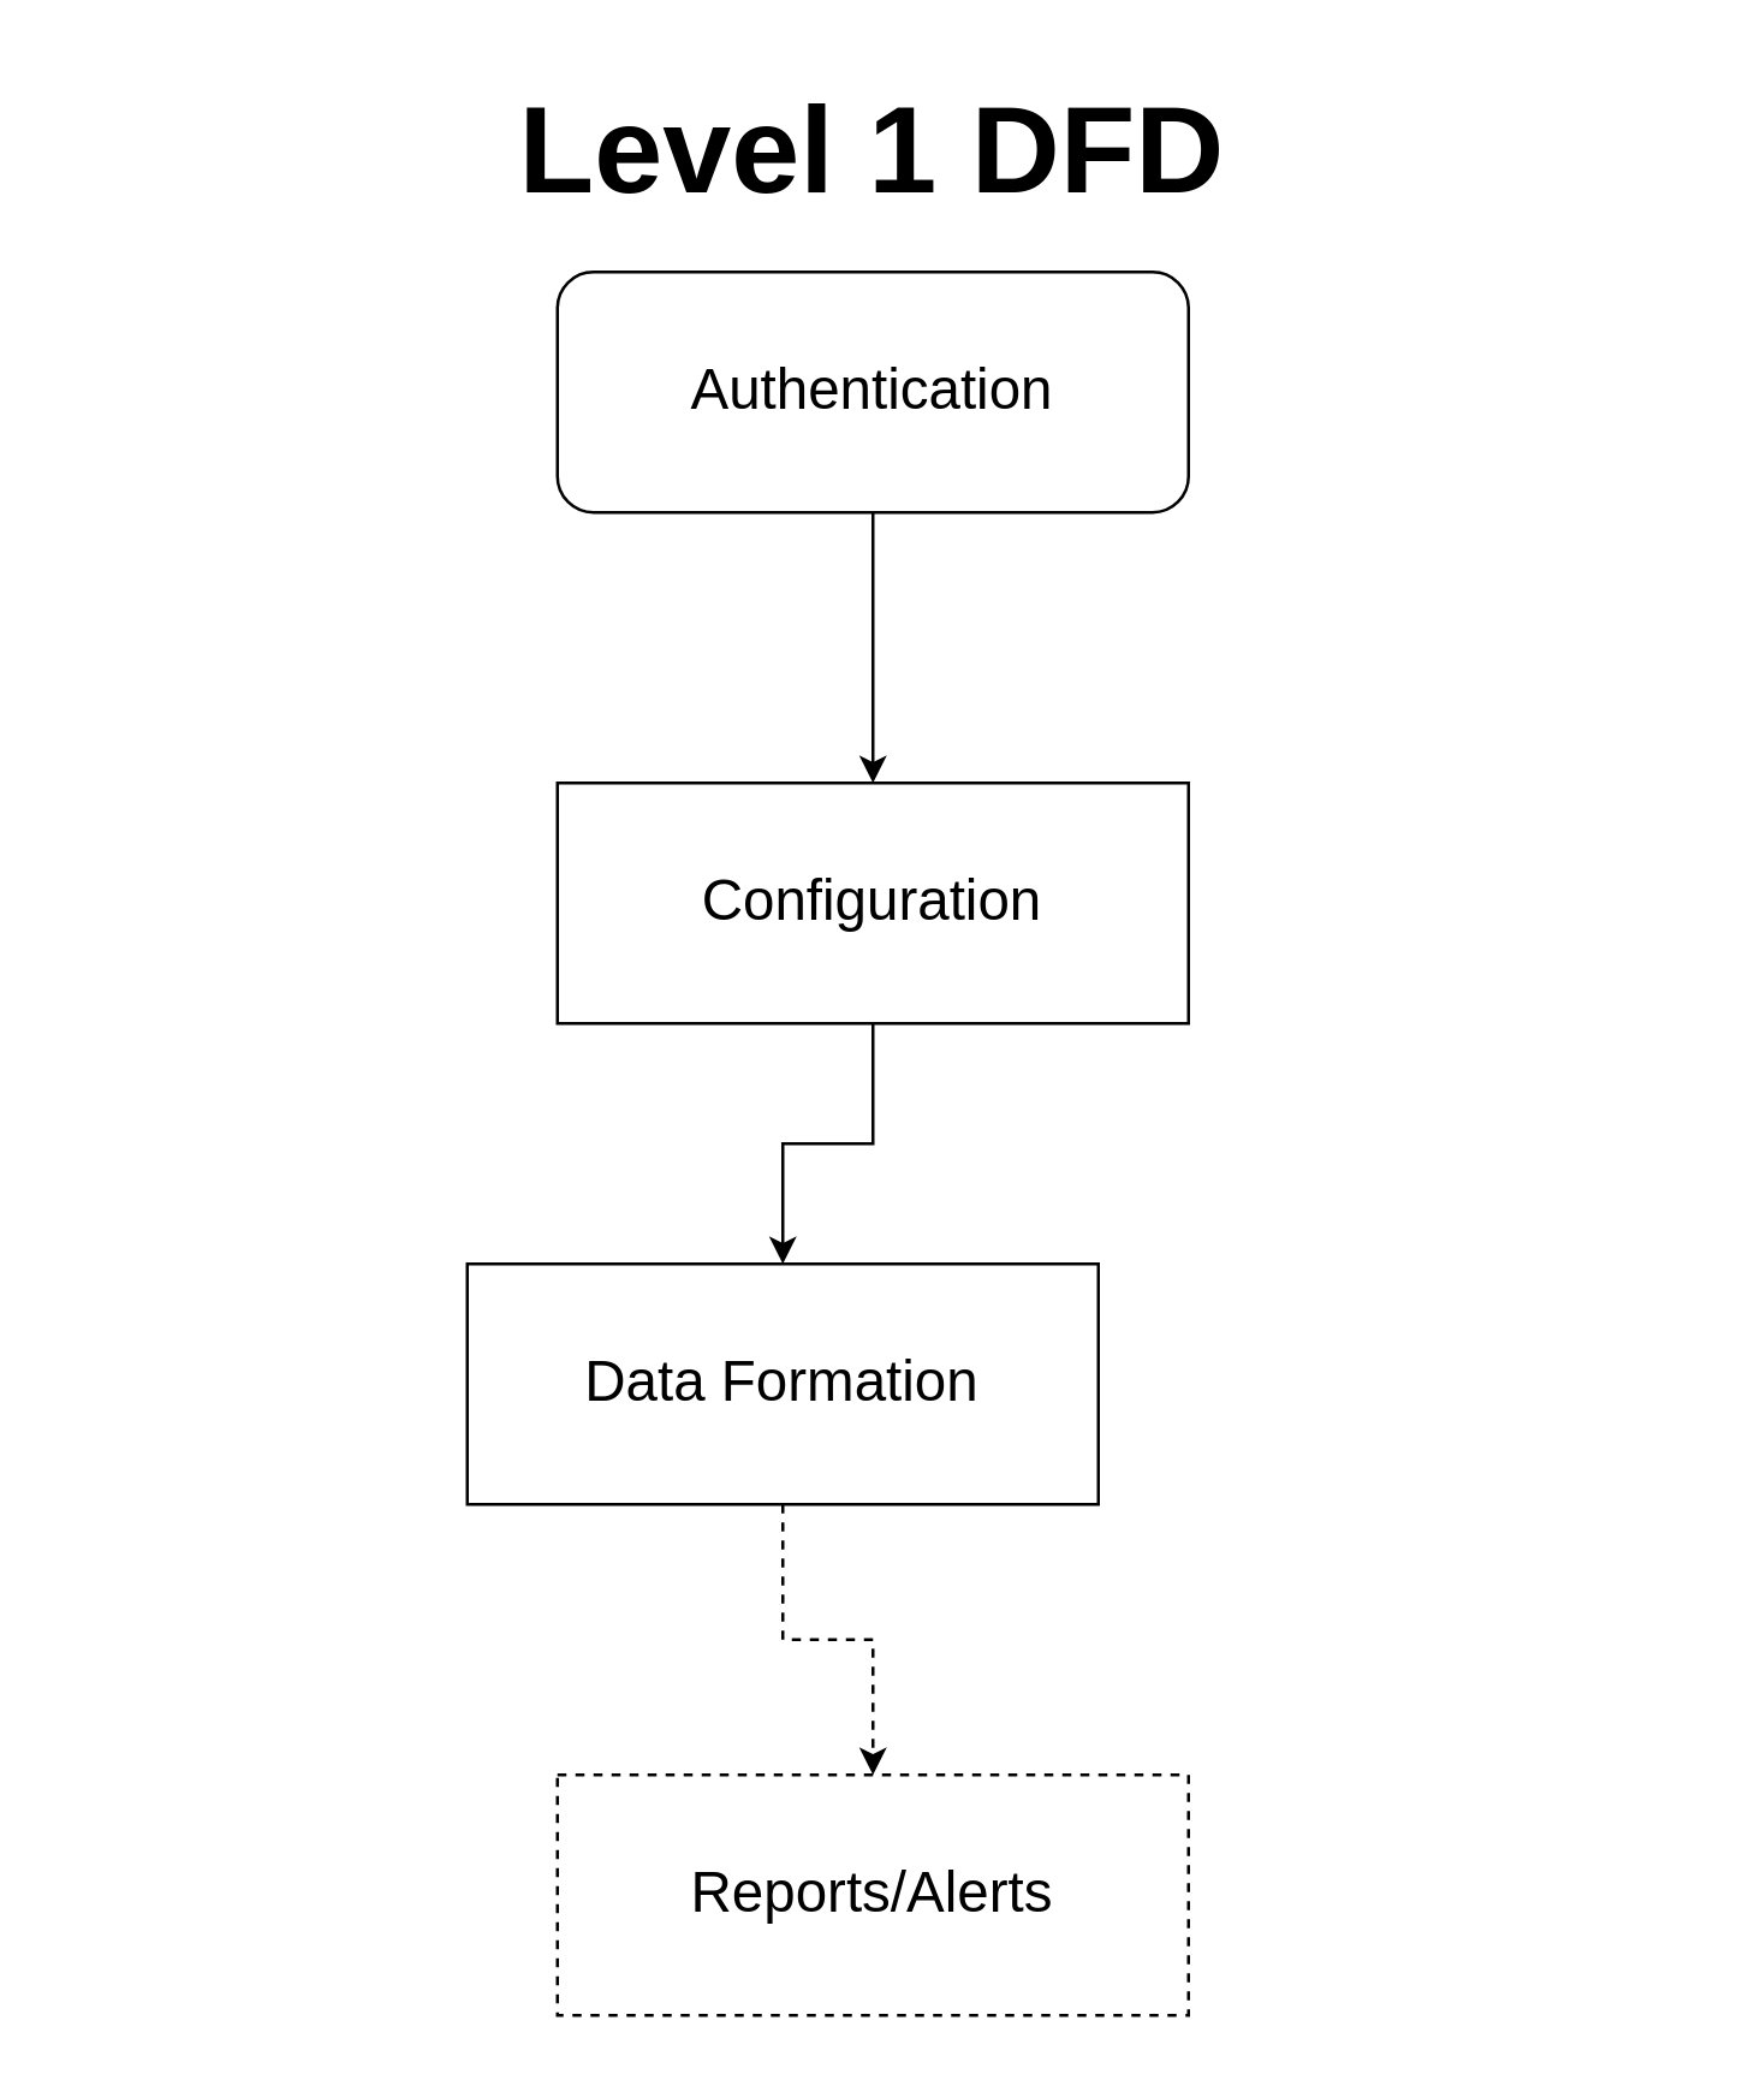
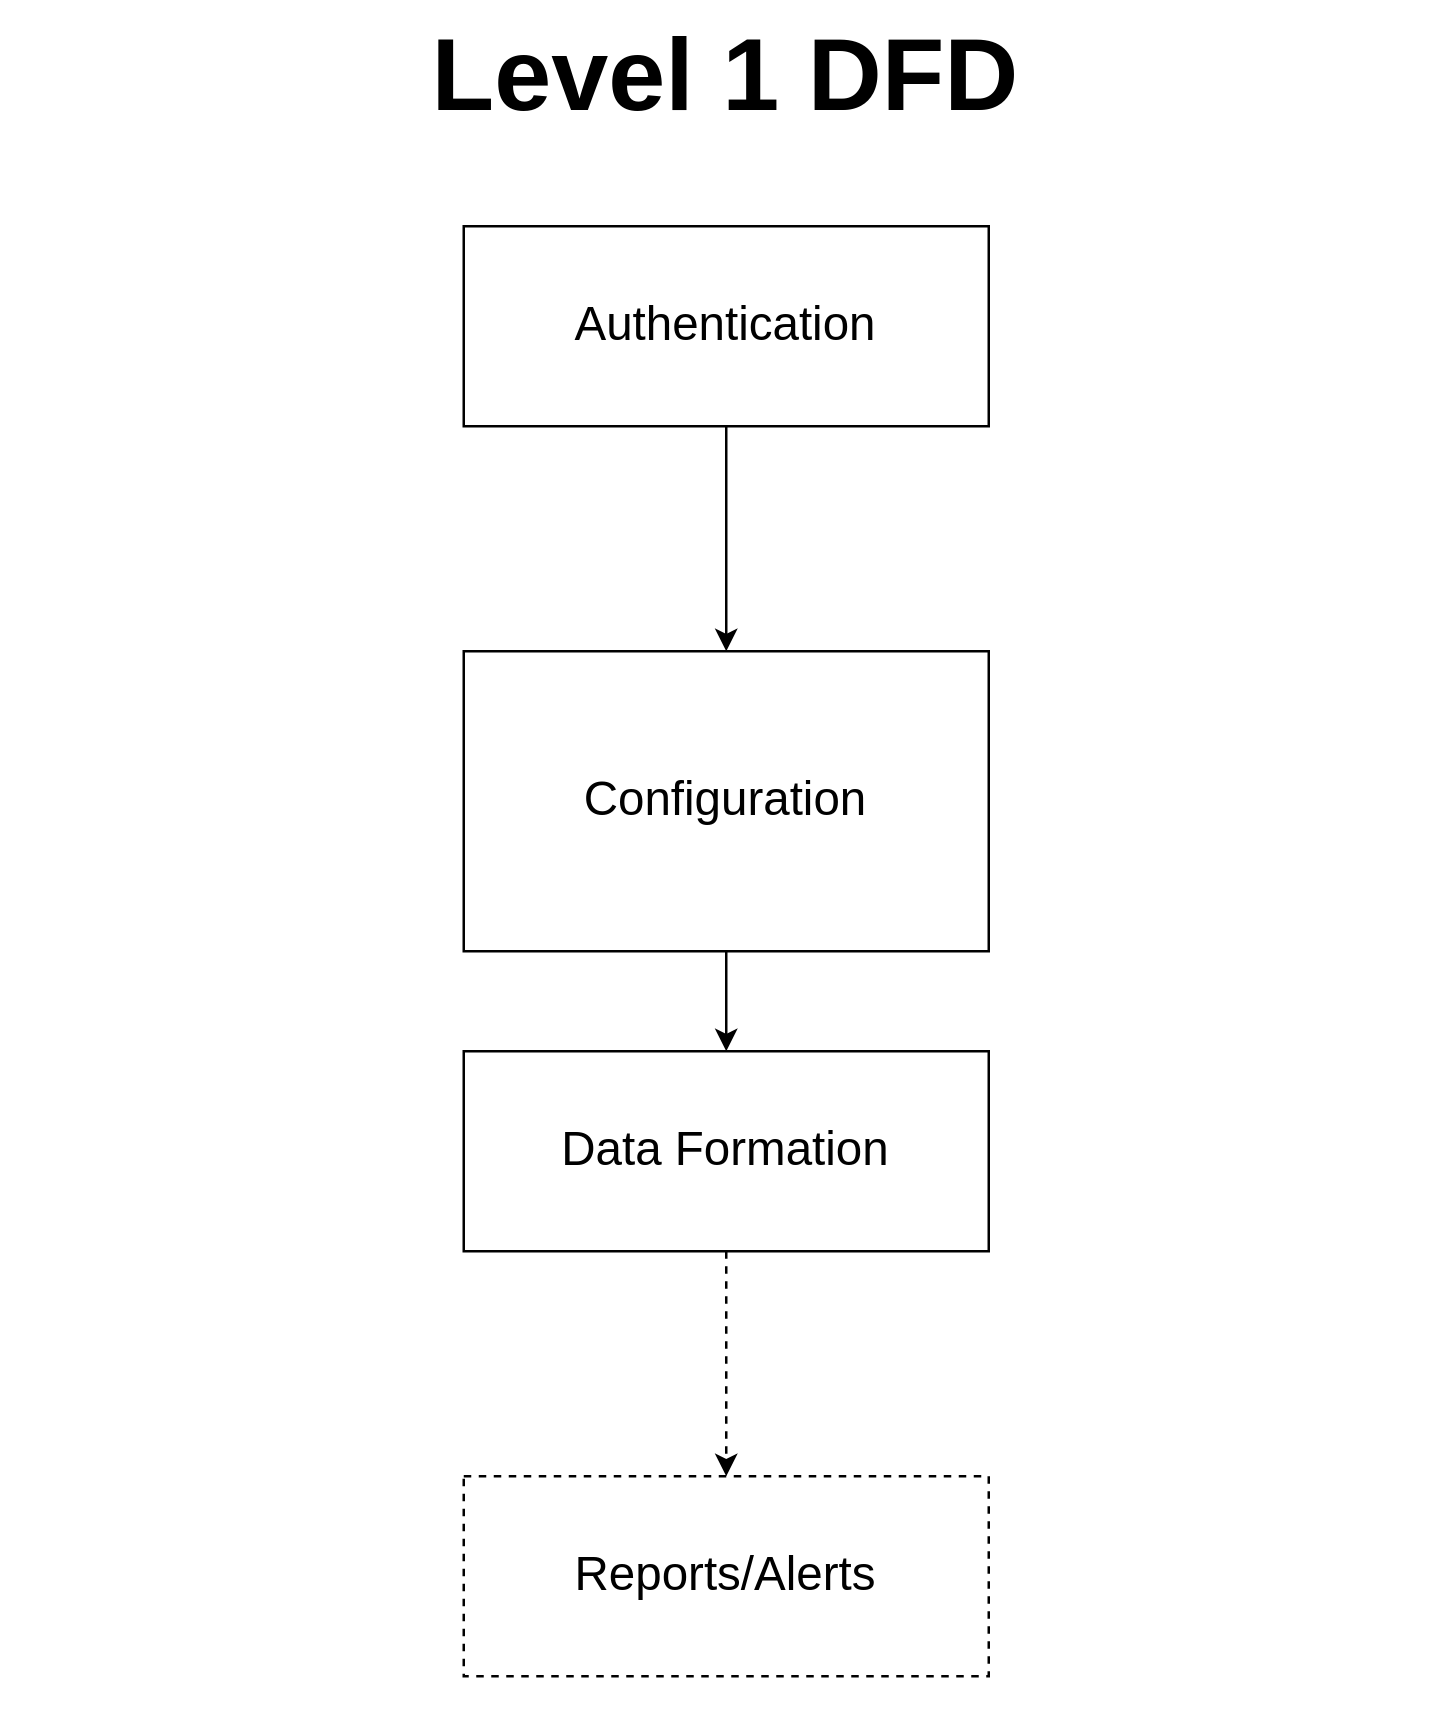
- <mxCell id="9" value="&lt;font size=&quot;1&quot;&gt;&lt;b style=&quot;font-size: 41px&quot;&gt;Level 1 DFD&lt;/b&gt;&lt;/font&gt;" style="text;html=1;strokeColor=none;fillColor=none;align=center;verticalAlign=middle;whiteSpace=wrap;rounded=0;" vertex="1" parent="1"><mxGeometry x="20" y="40" width="540" height="20" as="geometry" /></mxCell>
+ <mxCell id="9" value="&lt;font size=&quot;1&quot;&gt;&lt;b style=&quot;font-size: 41px&quot;&gt;Level 1 DFD&lt;/b&gt;&lt;/font&gt;" style="text;html=1;strokeColor=none;fillColor=none;align=center;verticalAlign=middle;whiteSpace=wrap;rounded=0;" vertex="1" parent="1"><mxGeometry x="20" y="20" width="540" height="20" as="geometry" /></mxCell>
- <mxCell id="3" value="&lt;font style=&quot;font-size: 19px&quot;&gt;Authentication&lt;/font&gt;" style="whiteSpace=wrap;html=1;rounded=1;" vertex="1" parent="1"><mxGeometry x="185" y="90" width="210" height="80" as="geometry" /></mxCell>
+ <mxCell id="3" value="&lt;font style=&quot;font-size: 19px&quot;&gt;Authentication&lt;/font&gt;" style="rounded=0;whiteSpace=wrap;html=1;" vertex="1" parent="1"><mxGeometry x="185" y="90" width="210" height="80" as="geometry" /></mxCell>
- <mxCell id="5" value="&lt;font style=&quot;font-size: 19px&quot;&gt;Configuration&lt;/font&gt;" style="rounded=0;whiteSpace=wrap;html=1;" vertex="1" parent="1"><mxGeometry x="185" y="260" width="210" height="80" as="geometry" /></mxCell>
+ <mxCell id="5" value="&lt;font style=&quot;font-size: 19px&quot;&gt;Configuration&lt;/font&gt;" style="rounded=0;whiteSpace=wrap;html=1;" vertex="1" parent="1"><mxGeometry x="185" y="260" width="210" height="120" as="geometry" /></mxCell>
- <mxCell id="7" value="&lt;span style=&quot;font-size: 19px&quot;&gt;Data Formation&lt;/span&gt;" style="rounded=0;whiteSpace=wrap;html=1;" vertex="1" parent="1"><mxGeometry x="155" y="420" width="210" height="80" as="geometry" /></mxCell>
+ <mxCell id="7" value="&lt;span style=&quot;font-size: 19px&quot;&gt;Data Formation&lt;/span&gt;" style="rounded=0;whiteSpace=wrap;html=1;" vertex="1" parent="1"><mxGeometry x="185" y="420" width="210" height="80" as="geometry" /></mxCell>
